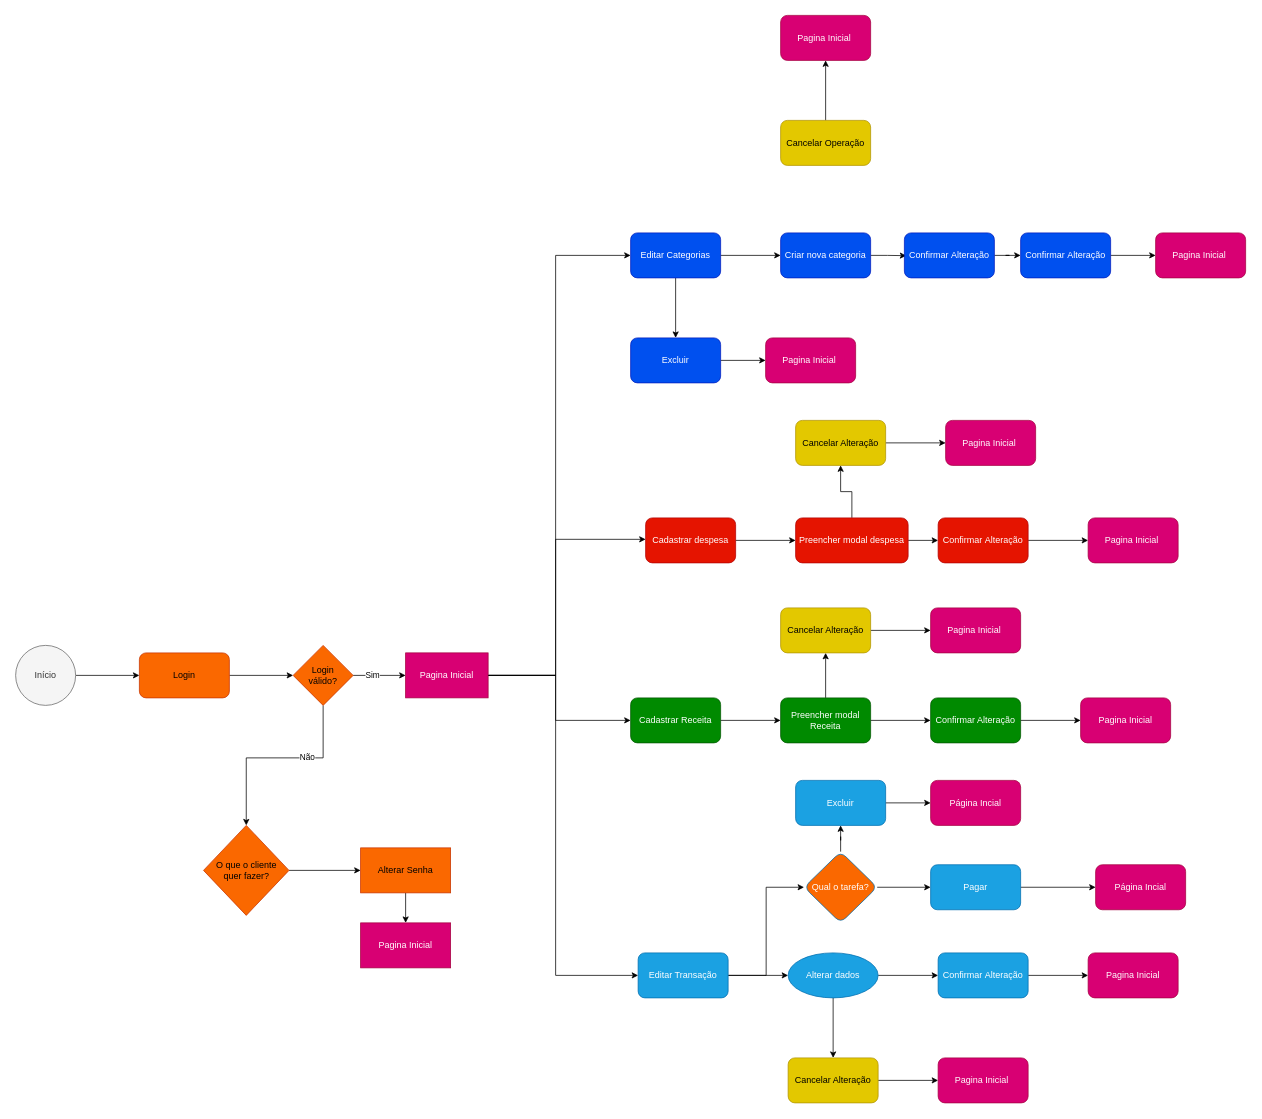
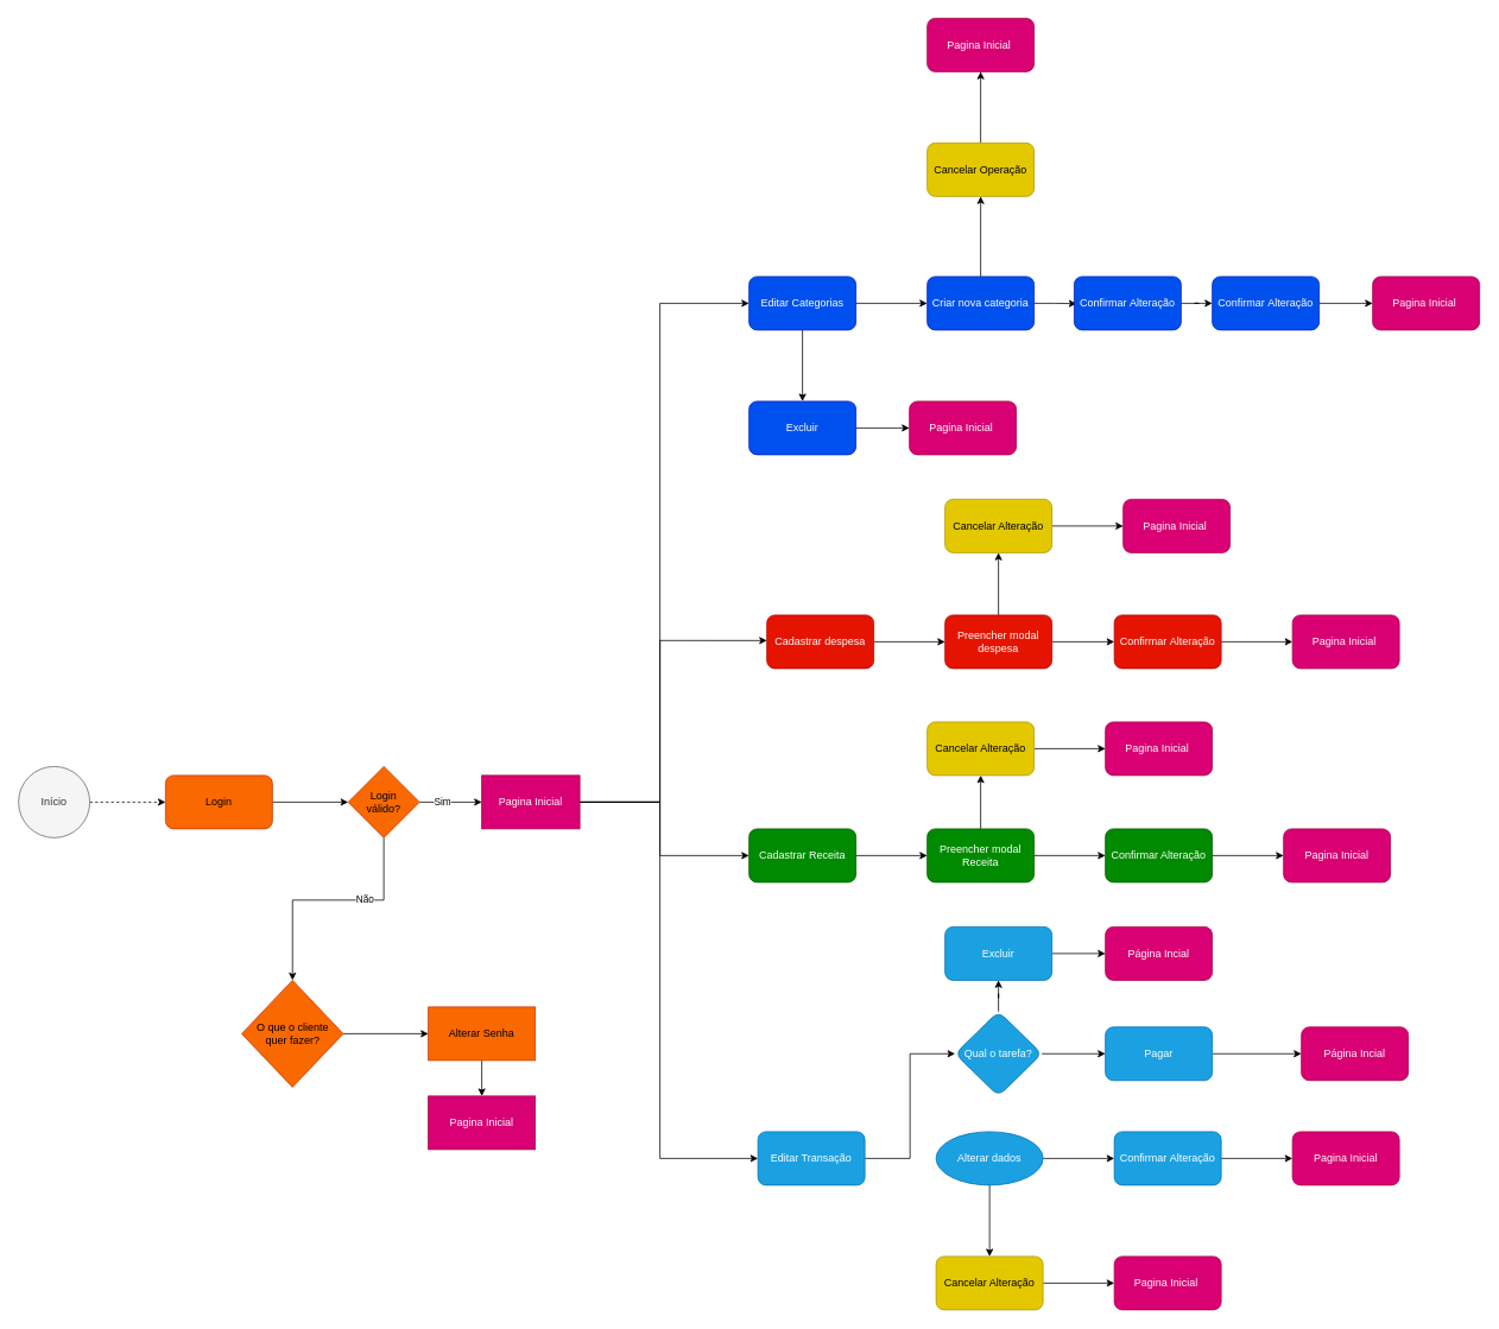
+ <mxCell id="43" style="edgeStyle=orthogonalEdgeStyle;rounded=0;orthogonalLoop=1;jettySize=auto;html=1;exitX=0.5;exitY=0;exitDx=0;exitDy=0;" parent="1" source="44" target="48" edge="1"><mxGeometry relative="1" as="geometry" /></mxCell>
- <mxCell id="34" value="Preencher modal despesa" style="whiteSpace=wrap;html=1;rounded=1;fillColor=#e51400;fontColor=#ffffff;strokeColor=#B20000;" parent="1" vertex="1"><mxGeometry x="1060" y="690" width="150" height="60" as="geometry" /></mxCell>
+ <mxCell id="34" value="Preencher modal despesa" style="whiteSpace=wrap;html=1;rounded=1;fillColor=#e51400;fontColor=#ffffff;strokeColor=#B20000;" parent="1" vertex="1"><mxGeometry x="1060" y="690" width="120" height="60" as="geometry" /></mxCell>
- <mxCell id="2" style="edgeStyle=orthogonalEdgeStyle;rounded=0;orthogonalLoop=1;jettySize=auto;html=1;exitX=1;exitY=0.5;exitDx=0;exitDy=0;" parent="1" source="3" target="5" edge="1"><mxGeometry relative="1" as="geometry" /></mxCell>
+ <mxCell id="2" style="edgeStyle=orthogonalEdgeStyle;rounded=0;orthogonalLoop=1;jettySize=auto;html=1;exitX=1;exitY=0.5;exitDx=0;exitDy=0;dashed=1;" parent="1" source="3" target="5" edge="1"><mxGeometry relative="1" as="geometry" /></mxCell>
- <mxCell id="60" value="Qual o tarefa?" style="rhombus;whiteSpace=wrap;html=1;fillColor=#fa6800;strokeColor=#006EAF;fontColor=#ffffff;rounded=1;" parent="1" vertex="1"><mxGeometry x="1071.25" y="1135" width="97.5" height="95" as="geometry" /></mxCell>
+ <mxCell id="60" value="Qual o tarefa?" style="rhombus;whiteSpace=wrap;html=1;fillColor=#1ba1e2;strokeColor=#006EAF;fontColor=#ffffff;rounded=1;" parent="1" vertex="1"><mxGeometry x="1071.25" y="1135" width="97.5" height="95" as="geometry" /></mxCell>
- <mxCell id="15" value="" style="edgeStyle=orthogonalEdgeStyle;rounded=0;orthogonalLoop=1;jettySize=auto;html=1;" parent="1" source="17" target="20" edge="1"><mxGeometry relative="1" as="geometry" /></mxCell>
